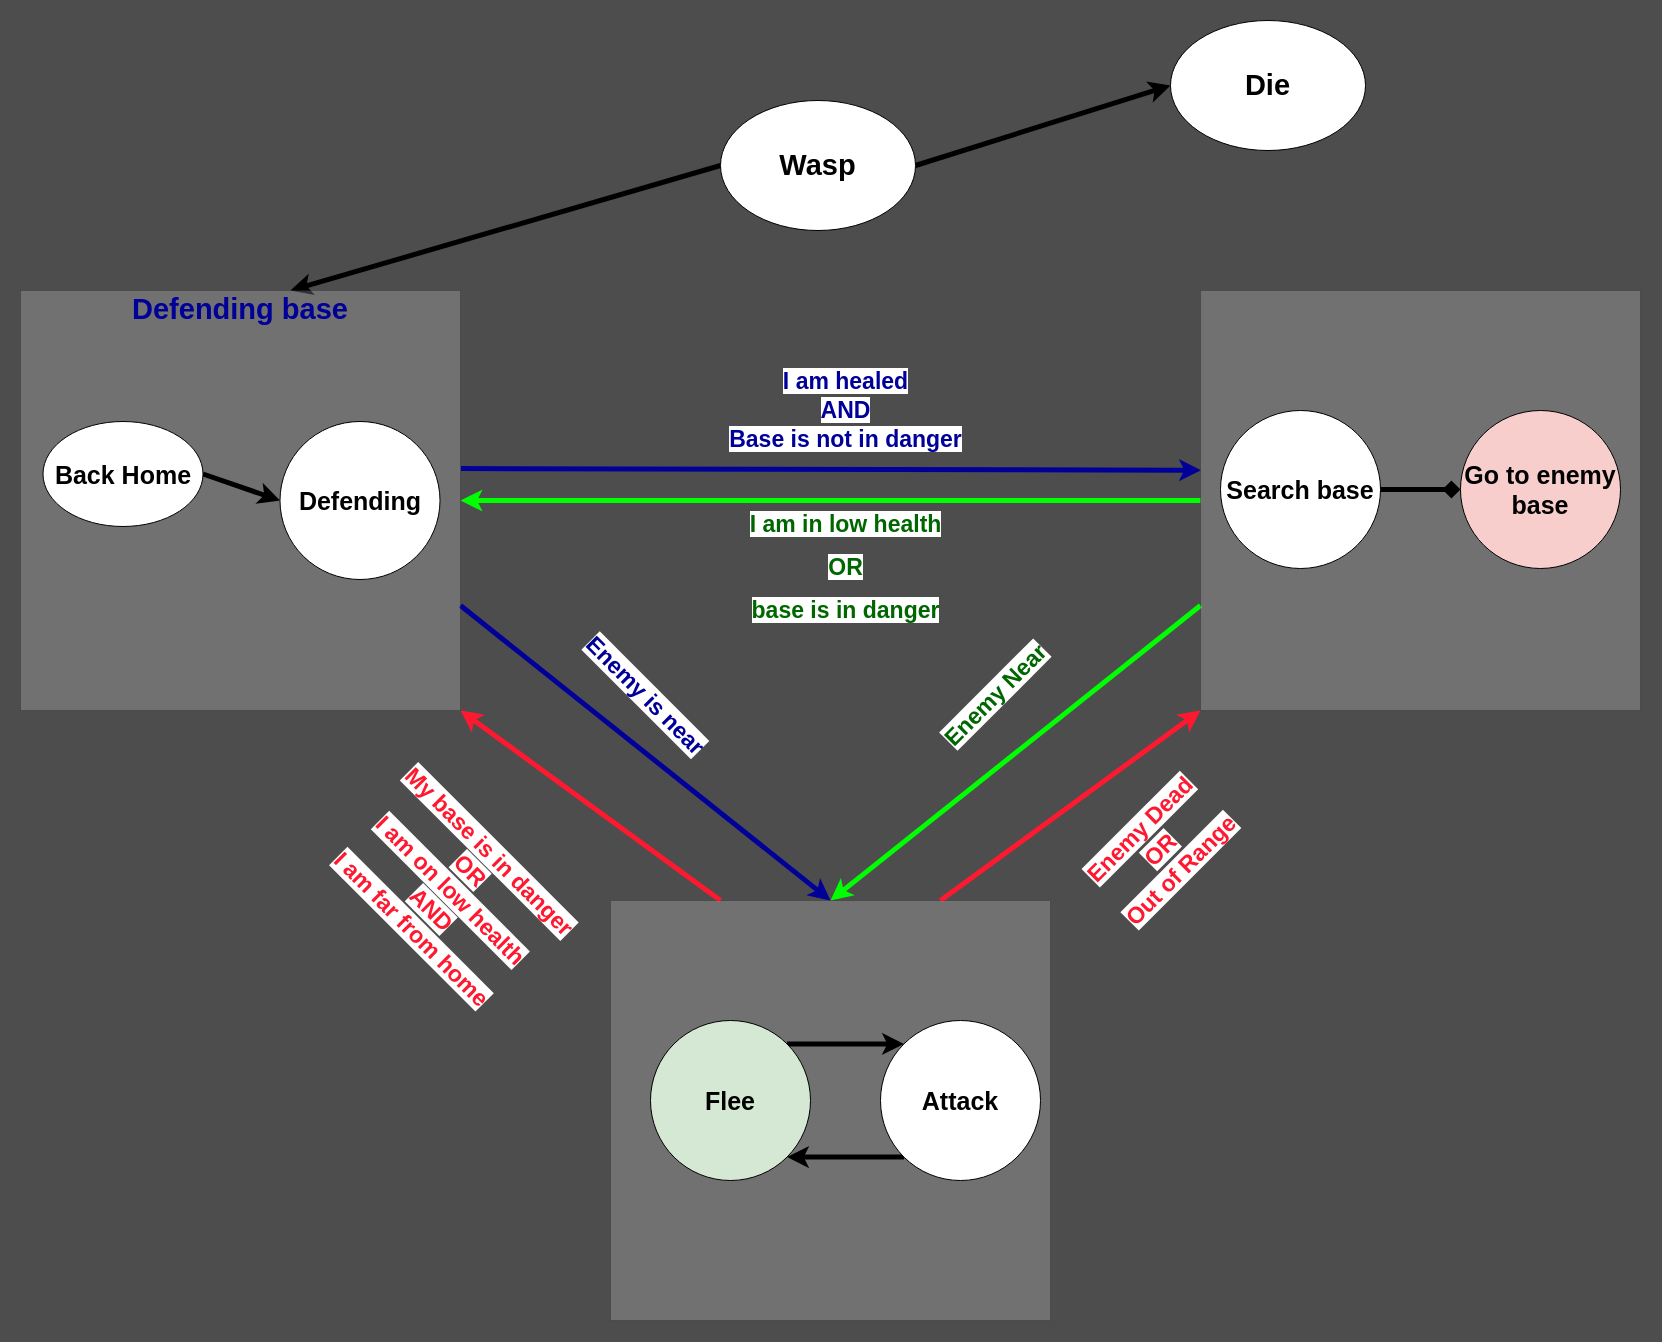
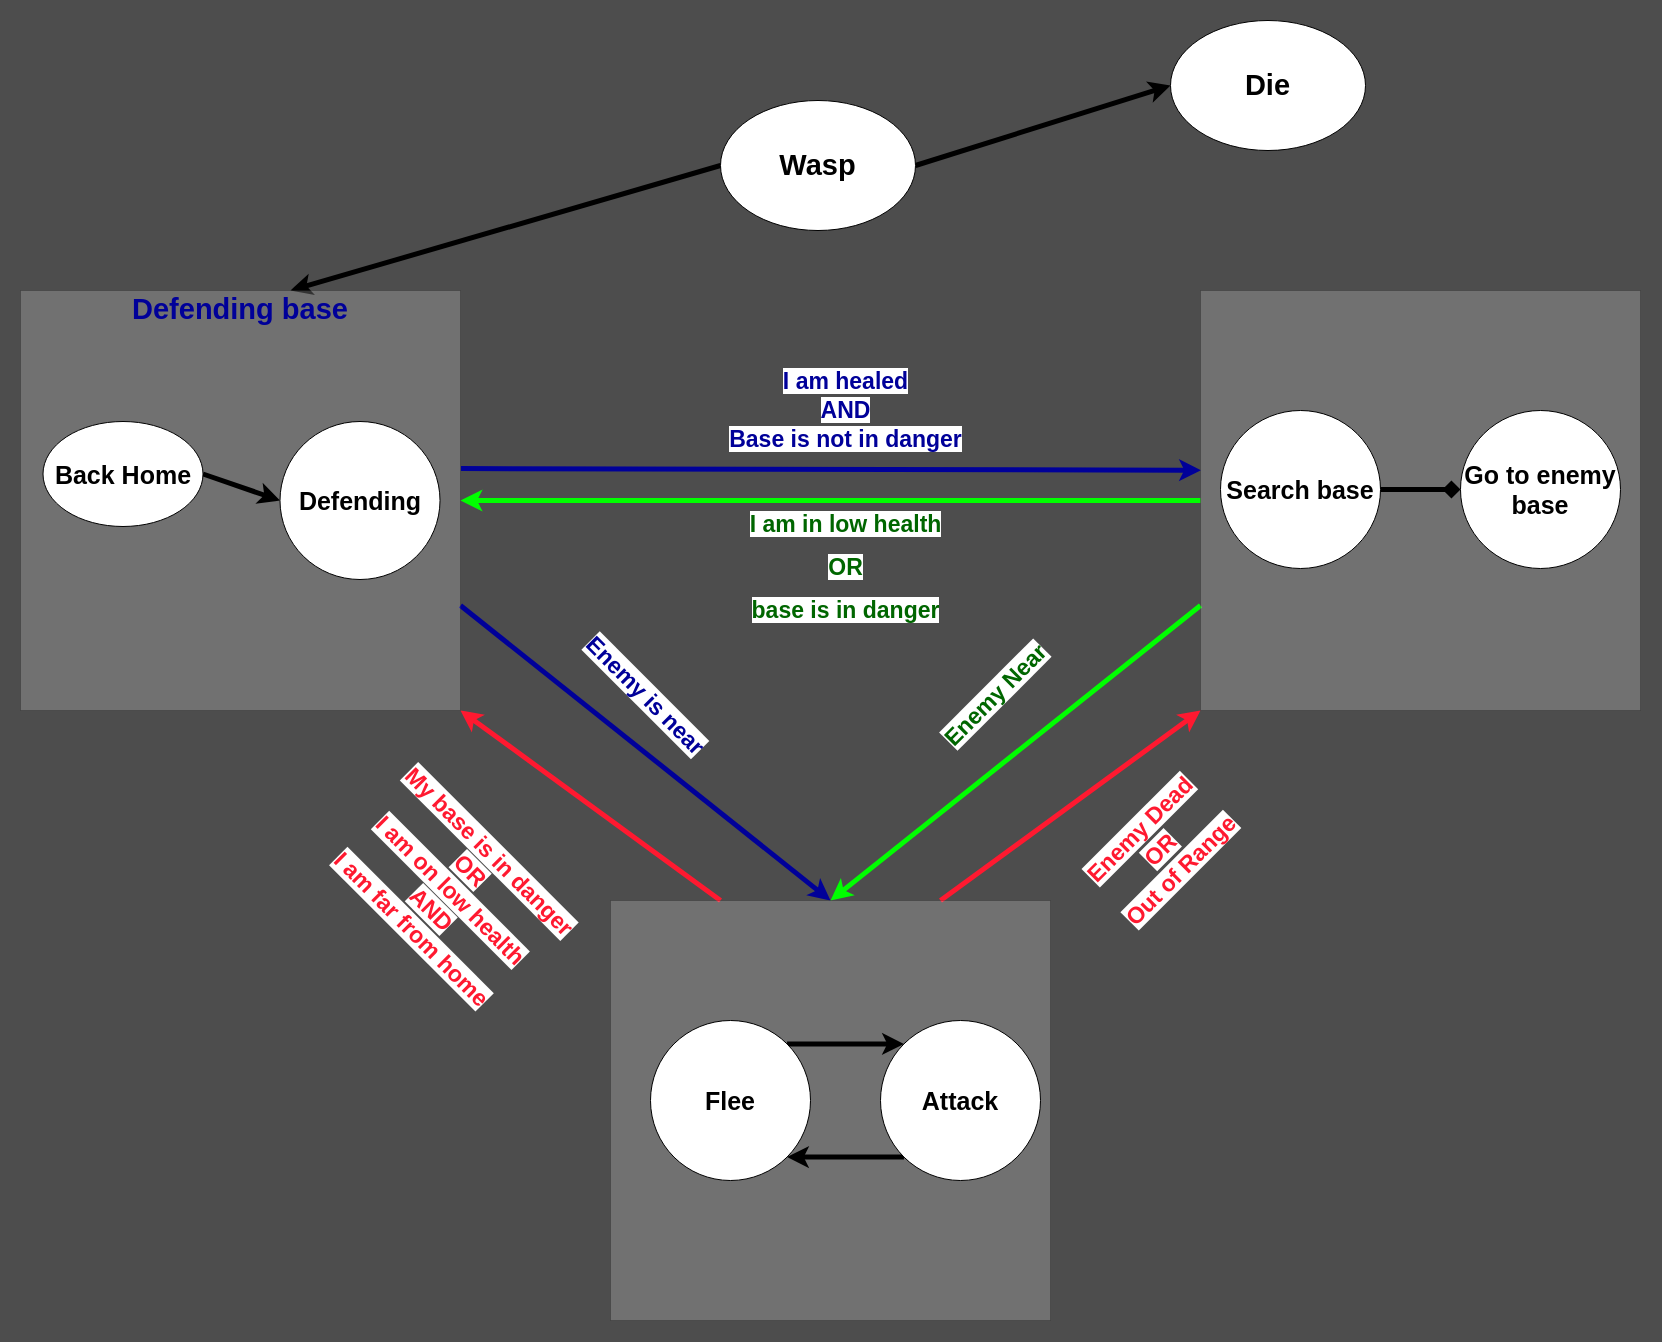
- <mxCell id="19" value="&lt;font style=&quot;font-size: 25px&quot;&gt;&lt;b&gt;Go to enemy base&lt;br&gt;&lt;/b&gt;&lt;/font&gt;" style="ellipse;whiteSpace=wrap;html=1;fillColor=#f8cecc;" parent="1" vertex="1"><mxGeometry x="1460" y="410" width="160" height="158" as="geometry" /></mxCell>
+ <mxCell id="19" value="&lt;font style=&quot;font-size: 25px&quot;&gt;&lt;b&gt;Go to enemy base&lt;br&gt;&lt;/b&gt;&lt;/font&gt;" style="ellipse;whiteSpace=wrap;html=1;" parent="1" vertex="1"><mxGeometry x="1460" y="410" width="160" height="158" as="geometry" /></mxCell>
- <mxCell id="24" value="&lt;font style=&quot;font-size: 25px&quot;&gt;&lt;b&gt;Flee&lt;br&gt;&lt;/b&gt;&lt;/font&gt;" style="ellipse;whiteSpace=wrap;html=1;fillColor=#d5e8d4;" parent="1" vertex="1"><mxGeometry x="650" y="1020" width="160" height="160" as="geometry" /></mxCell>
+ <mxCell id="24" value="&lt;font style=&quot;font-size: 25px&quot;&gt;&lt;b&gt;Flee&lt;br&gt;&lt;/b&gt;&lt;/font&gt;" style="ellipse;whiteSpace=wrap;html=1;" parent="1" vertex="1"><mxGeometry x="650" y="1020" width="160" height="160" as="geometry" /></mxCell>
